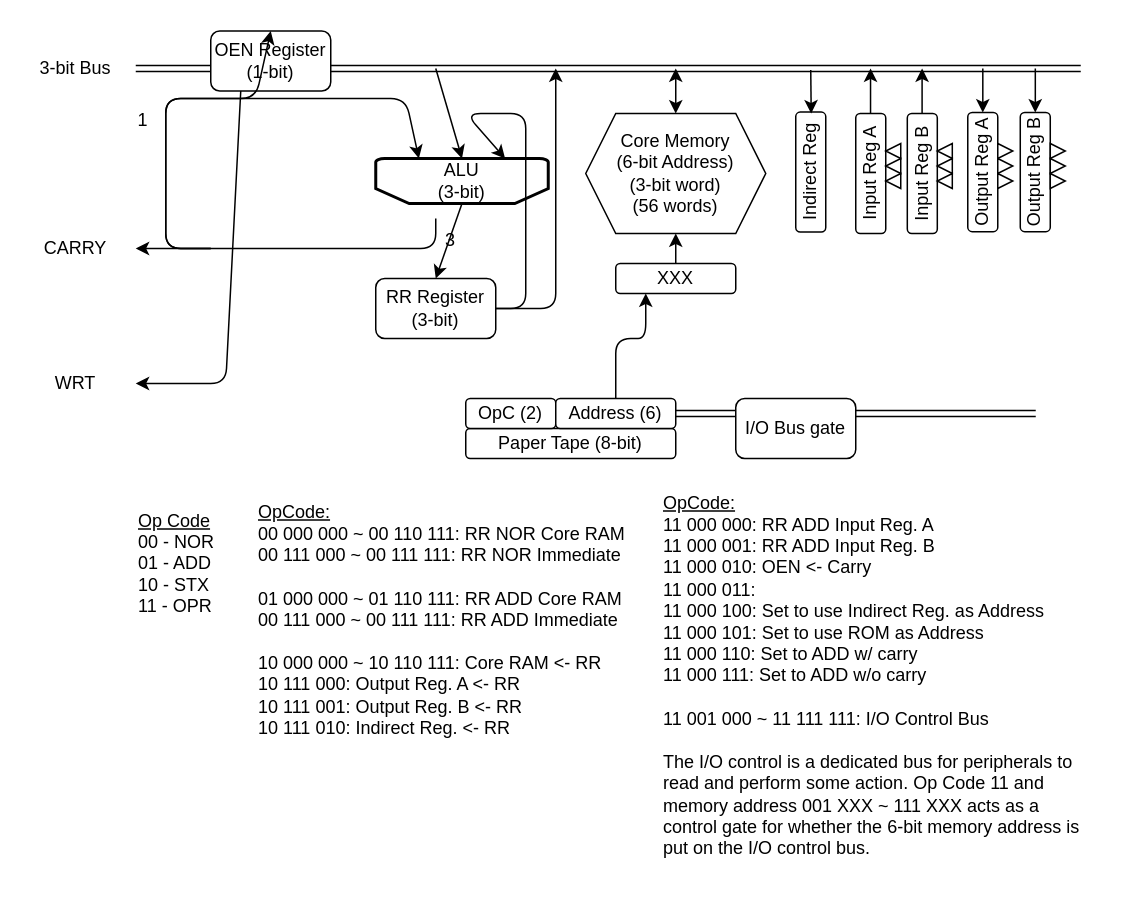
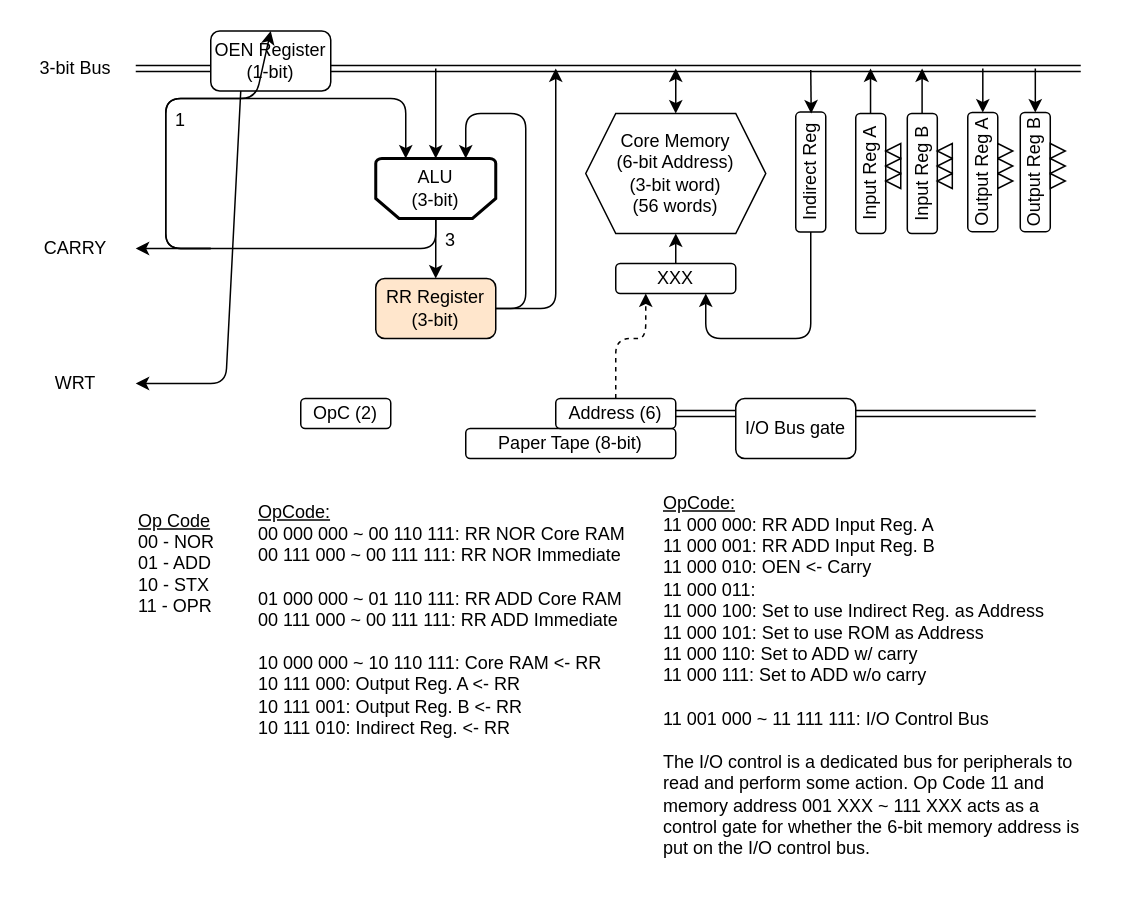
- <mxCell id="29" value="1" style="text;html=1;strokeColor=none;fillColor=none;align=center;verticalAlign=middle;whiteSpace=wrap;rounded=0;" parent="1" vertex="1"><mxGeometry x="85" y="65" width="20" height="30" as="geometry" /></mxCell>
+ <mxCell id="29" value="1" style="text;html=1;strokeColor=none;fillColor=none;align=center;verticalAlign=middle;whiteSpace=wrap;rounded=0;" parent="1" vertex="1"><mxGeometry x="110" y="65" width="20" height="30" as="geometry" /></mxCell>
- <mxCell id="4" value="ALU&lt;br&gt;(3&lt;span style=&quot;background-color: transparent; color: light-dark(rgb(0, 0, 0), rgb(255, 255, 255));&quot;&gt;-bit)&lt;/span&gt;" style="strokeWidth=2;html=1;shape=mxgraph.flowchart.loop_limit;whiteSpace=wrap;flipV=1;" parent="1" vertex="1"><mxGeometry x="250" y="105" width="115" height="30" as="geometry" /></mxCell>
+ <mxCell id="4" value="ALU&lt;br&gt;(3&lt;span style=&quot;background-color: transparent; color: light-dark(rgb(0, 0, 0), rgb(255, 255, 255));&quot;&gt;-bit)&lt;/span&gt;" style="strokeWidth=2;html=1;shape=mxgraph.flowchart.loop_limit;whiteSpace=wrap;flipV=1;" parent="1" vertex="1"><mxGeometry x="250" y="105" width="80" height="40" as="geometry" /></mxCell>
- <mxCell id="5" value="RR Register&lt;br&gt;(3-bit)" style="rounded=1;whiteSpace=wrap;html=1;" parent="1" vertex="1"><mxGeometry x="250" y="185" width="80" height="40" as="geometry" /></mxCell>
+ <mxCell id="5" value="RR Register&lt;br&gt;(3-bit)" style="rounded=1;whiteSpace=wrap;html=1;fillColor=#ffe6cc;" parent="1" vertex="1"><mxGeometry x="250" y="185" width="80" height="40" as="geometry" /></mxCell>
+ <mxCell id="44" value="" style="endArrow=classic;html=1;rounded=1;exitX=0;exitY=0.5;exitDx=0;exitDy=0;entryX=0.75;entryY=1;entryDx=0;entryDy=0;" parent="1" source="42" target="41" edge="1"><mxGeometry width="50" height="50" relative="1" as="geometry"><mxPoint x="550" y="56" as="sourcePoint" /><mxPoint x="550.3" y="85" as="targetPoint" /><Array as="points"><mxPoint x="540" y="225" /><mxPoint x="470" y="225" /></Array></mxGeometry></mxCell>
- <mxCell id="16" value="" style="endArrow=classic;html=1;rounded=1;exitX=0.5;exitY=0;exitDx=0;exitDy=0;entryX=0.25;entryY=1;entryDx=0;entryDy=0;" parent="1" source="15" target="41" edge="1"><mxGeometry width="50" height="50" relative="1" as="geometry"><mxPoint x="370" y="245" as="sourcePoint" /><mxPoint x="470" y="195" as="targetPoint" /><Array as="points"><mxPoint x="410" y="225" /><mxPoint x="430" y="225" /></Array></mxGeometry></mxCell>
+ <mxCell id="16" value="" style="endArrow=classic;html=1;rounded=1;exitX=0.5;exitY=0;exitDx=0;exitDy=0;entryX=0.25;entryY=1;entryDx=0;entryDy=0;dashed=1;" parent="1" source="15" target="41" edge="1"><mxGeometry width="50" height="50" relative="1" as="geometry"><mxPoint x="370" y="245" as="sourcePoint" /><mxPoint x="470" y="195" as="targetPoint" /><Array as="points"><mxPoint x="410" y="225" /><mxPoint x="430" y="225" /></Array></mxGeometry></mxCell>
- <mxCell id="14" value="OpC (2)" style="rounded=1;whiteSpace=wrap;html=1;" parent="1" vertex="1"><mxGeometry x="310" y="265" width="60" height="20" as="geometry" /></mxCell>
+ <mxCell id="14" value="OpC (2)" style="rounded=1;whiteSpace=wrap;html=1;" parent="1" vertex="1"><mxGeometry x="200" y="265" width="60" height="20" as="geometry" /></mxCell>
